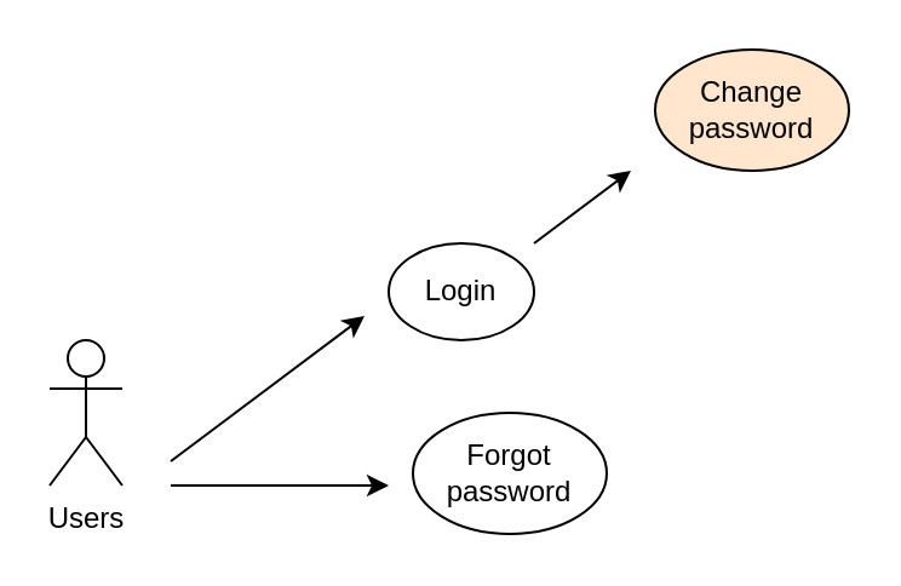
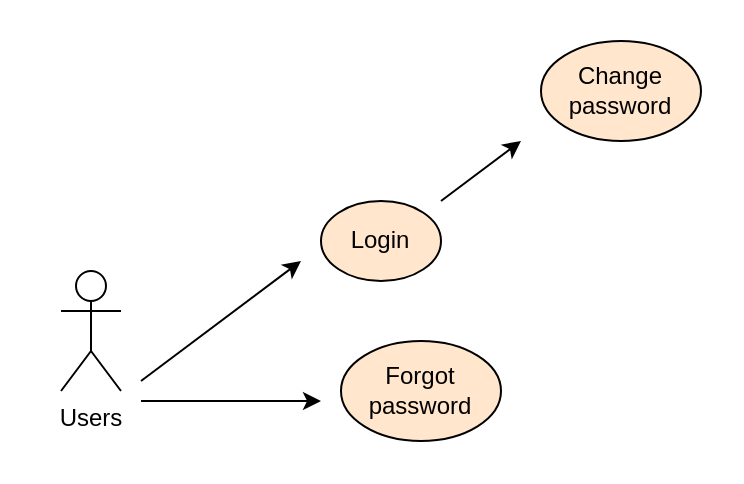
- <mxCell id="3" value="Login" style="ellipse;whiteSpace=wrap;html=1;" vertex="1" parent="1"><mxGeometry x="160" y="100" width="60" height="40" as="geometry" /></mxCell>
+ <mxCell id="3" value="Login" style="ellipse;whiteSpace=wrap;html=1;fillColor=#ffe6cc;" vertex="1" parent="1"><mxGeometry x="160" y="100" width="60" height="40" as="geometry" /></mxCell>
- <mxCell id="2" value="Users" style="shape=umlActor;verticalLabelPosition=bottom;verticalAlign=top;html=1;outlineConnect=0;" vertex="1" parent="1"><mxGeometry x="20" y="140" width="30" height="60" as="geometry" /></mxCell>
+ <mxCell id="2" value="Users" style="shape=umlActor;verticalLabelPosition=bottom;verticalAlign=top;html=1;outlineConnect=0;" vertex="1" parent="1"><mxGeometry x="30" y="135" width="30" height="60" as="geometry" /></mxCell>
- <mxCell id="7" value="Forgot password" style="ellipse;whiteSpace=wrap;html=1;" vertex="1" parent="1"><mxGeometry x="170" y="170" width="80" height="50" as="geometry" /></mxCell>
+ <mxCell id="7" value="Forgot password" style="ellipse;whiteSpace=wrap;html=1;fillColor=#ffe6cc;" vertex="1" parent="1"><mxGeometry x="170" y="170" width="80" height="50" as="geometry" /></mxCell>
